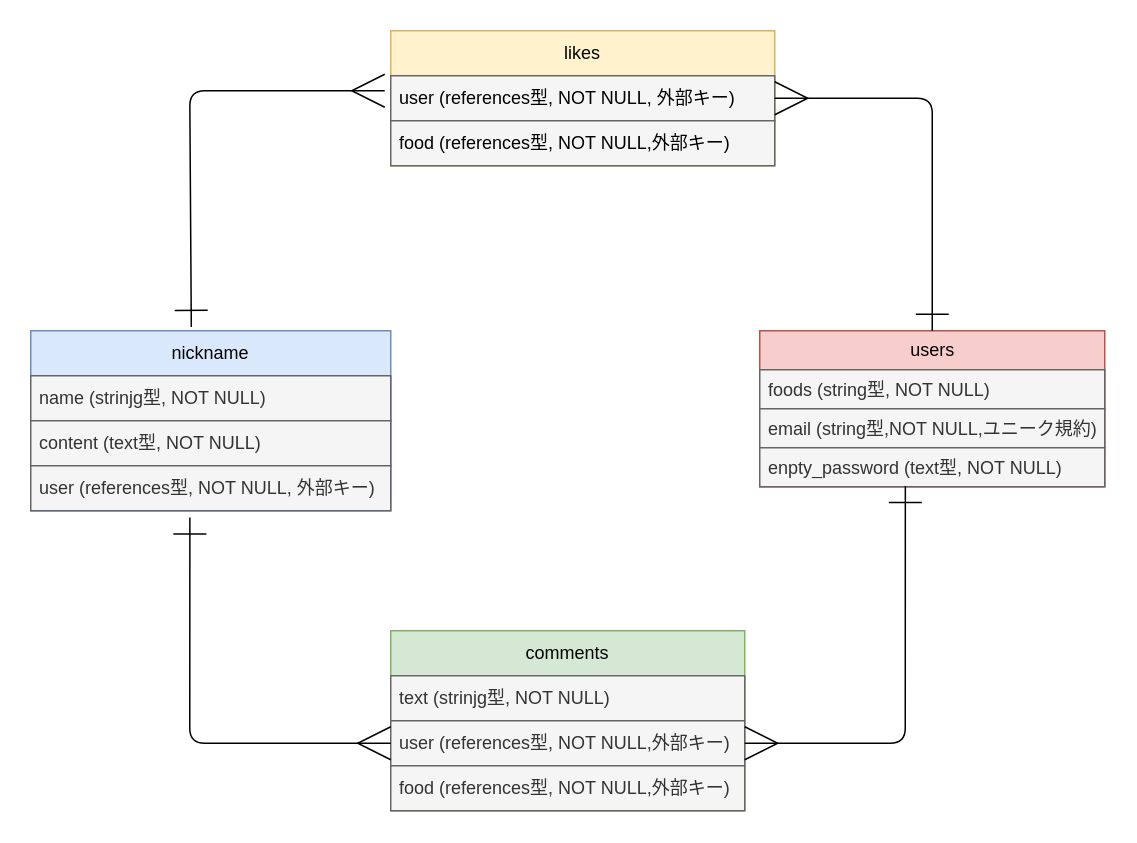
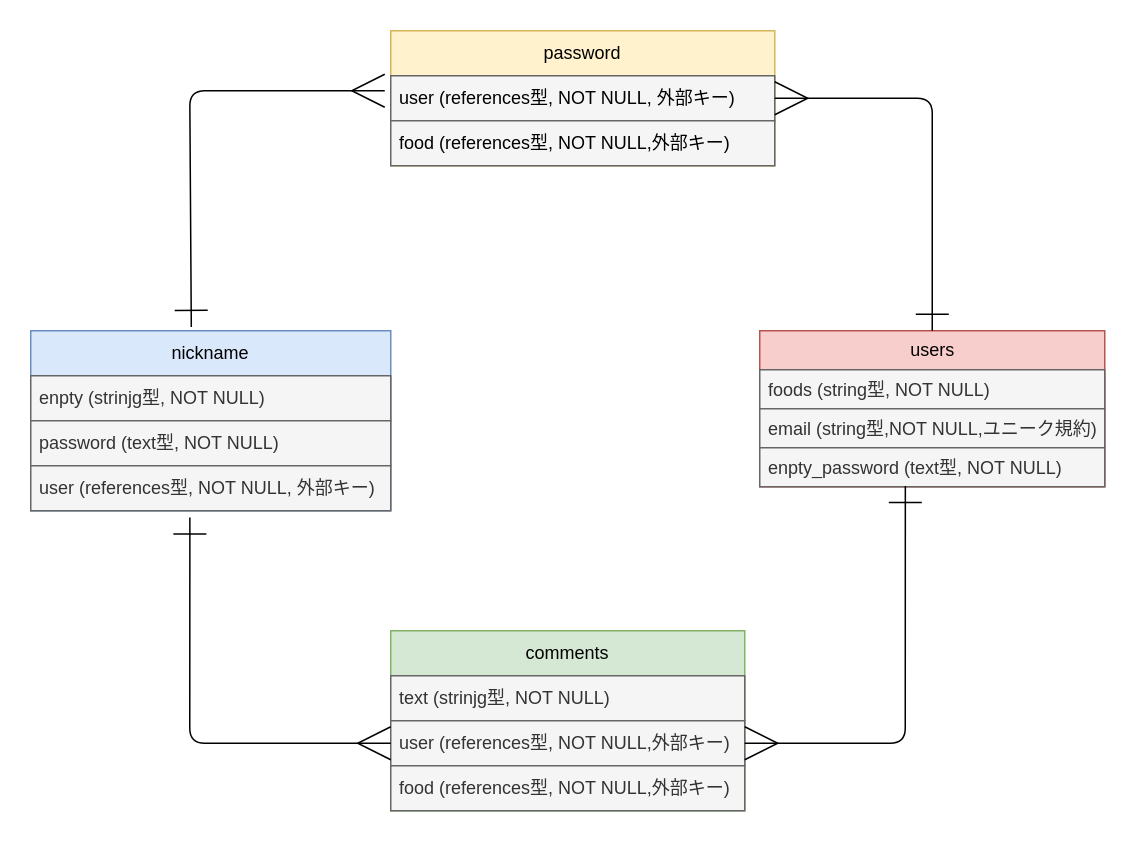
- <mxCell id="10" value="likes" style="swimlane;fontStyle=0;childLayout=stackLayout;horizontal=1;startSize=30;horizontalStack=0;resizeParent=1;resizeParentMax=0;resizeLast=0;collapsible=1;marginBottom=0;whiteSpace=wrap;html=1;fillColor=#fff2cc;strokeColor=#d6b656;fontColor=#000000;" vertex="1" parent="1"><mxGeometry x="260" y="20" width="256" height="90" as="geometry" /></mxCell>
+ <mxCell id="10" value="password" style="swimlane;fontStyle=0;childLayout=stackLayout;horizontal=1;startSize=30;horizontalStack=0;resizeParent=1;resizeParentMax=0;resizeLast=0;collapsible=1;marginBottom=0;whiteSpace=wrap;html=1;fillColor=#fff2cc;strokeColor=#d6b656;fontColor=#000000;" vertex="1" parent="1"><mxGeometry x="260" y="20" width="256" height="90" as="geometry" /></mxCell>
- <mxCell id="3" value="name (strinjg型, NOT NULL)" style="text;strokeColor=#666666;fillColor=#f5f5f5;align=left;verticalAlign=middle;spacingLeft=4;spacingRight=4;overflow=hidden;points=[[0,0.5],[1,0.5]];portConstraint=eastwest;rotatable=0;whiteSpace=wrap;html=1;fontColor=#333333;" vertex="1" parent="2"><mxGeometry y="30" width="240" height="30" as="geometry" /></mxCell>
+ <mxCell id="3" value="enpty (strinjg型, NOT NULL)" style="text;strokeColor=#666666;fillColor=#f5f5f5;align=left;verticalAlign=middle;spacingLeft=4;spacingRight=4;overflow=hidden;points=[[0,0.5],[1,0.5]];portConstraint=eastwest;rotatable=0;whiteSpace=wrap;html=1;fontColor=#333333;" vertex="1" parent="2"><mxGeometry y="30" width="240" height="30" as="geometry" /></mxCell>
- <mxCell id="4" value="content (text型, NOT NULL)" style="text;strokeColor=#666666;fillColor=#f5f5f5;align=left;verticalAlign=middle;spacingLeft=4;spacingRight=4;overflow=hidden;points=[[0,0.5],[1,0.5]];portConstraint=eastwest;rotatable=0;whiteSpace=wrap;html=1;fontColor=#333333;" vertex="1" parent="2"><mxGeometry y="60" width="240" height="30" as="geometry" /></mxCell>
+ <mxCell id="4" value="password (text型, NOT NULL)" style="text;strokeColor=#666666;fillColor=#f5f5f5;align=left;verticalAlign=middle;spacingLeft=4;spacingRight=4;overflow=hidden;points=[[0,0.5],[1,0.5]];portConstraint=eastwest;rotatable=0;whiteSpace=wrap;html=1;fontColor=#333333;" vertex="1" parent="2"><mxGeometry y="60" width="240" height="30" as="geometry" /></mxCell>
